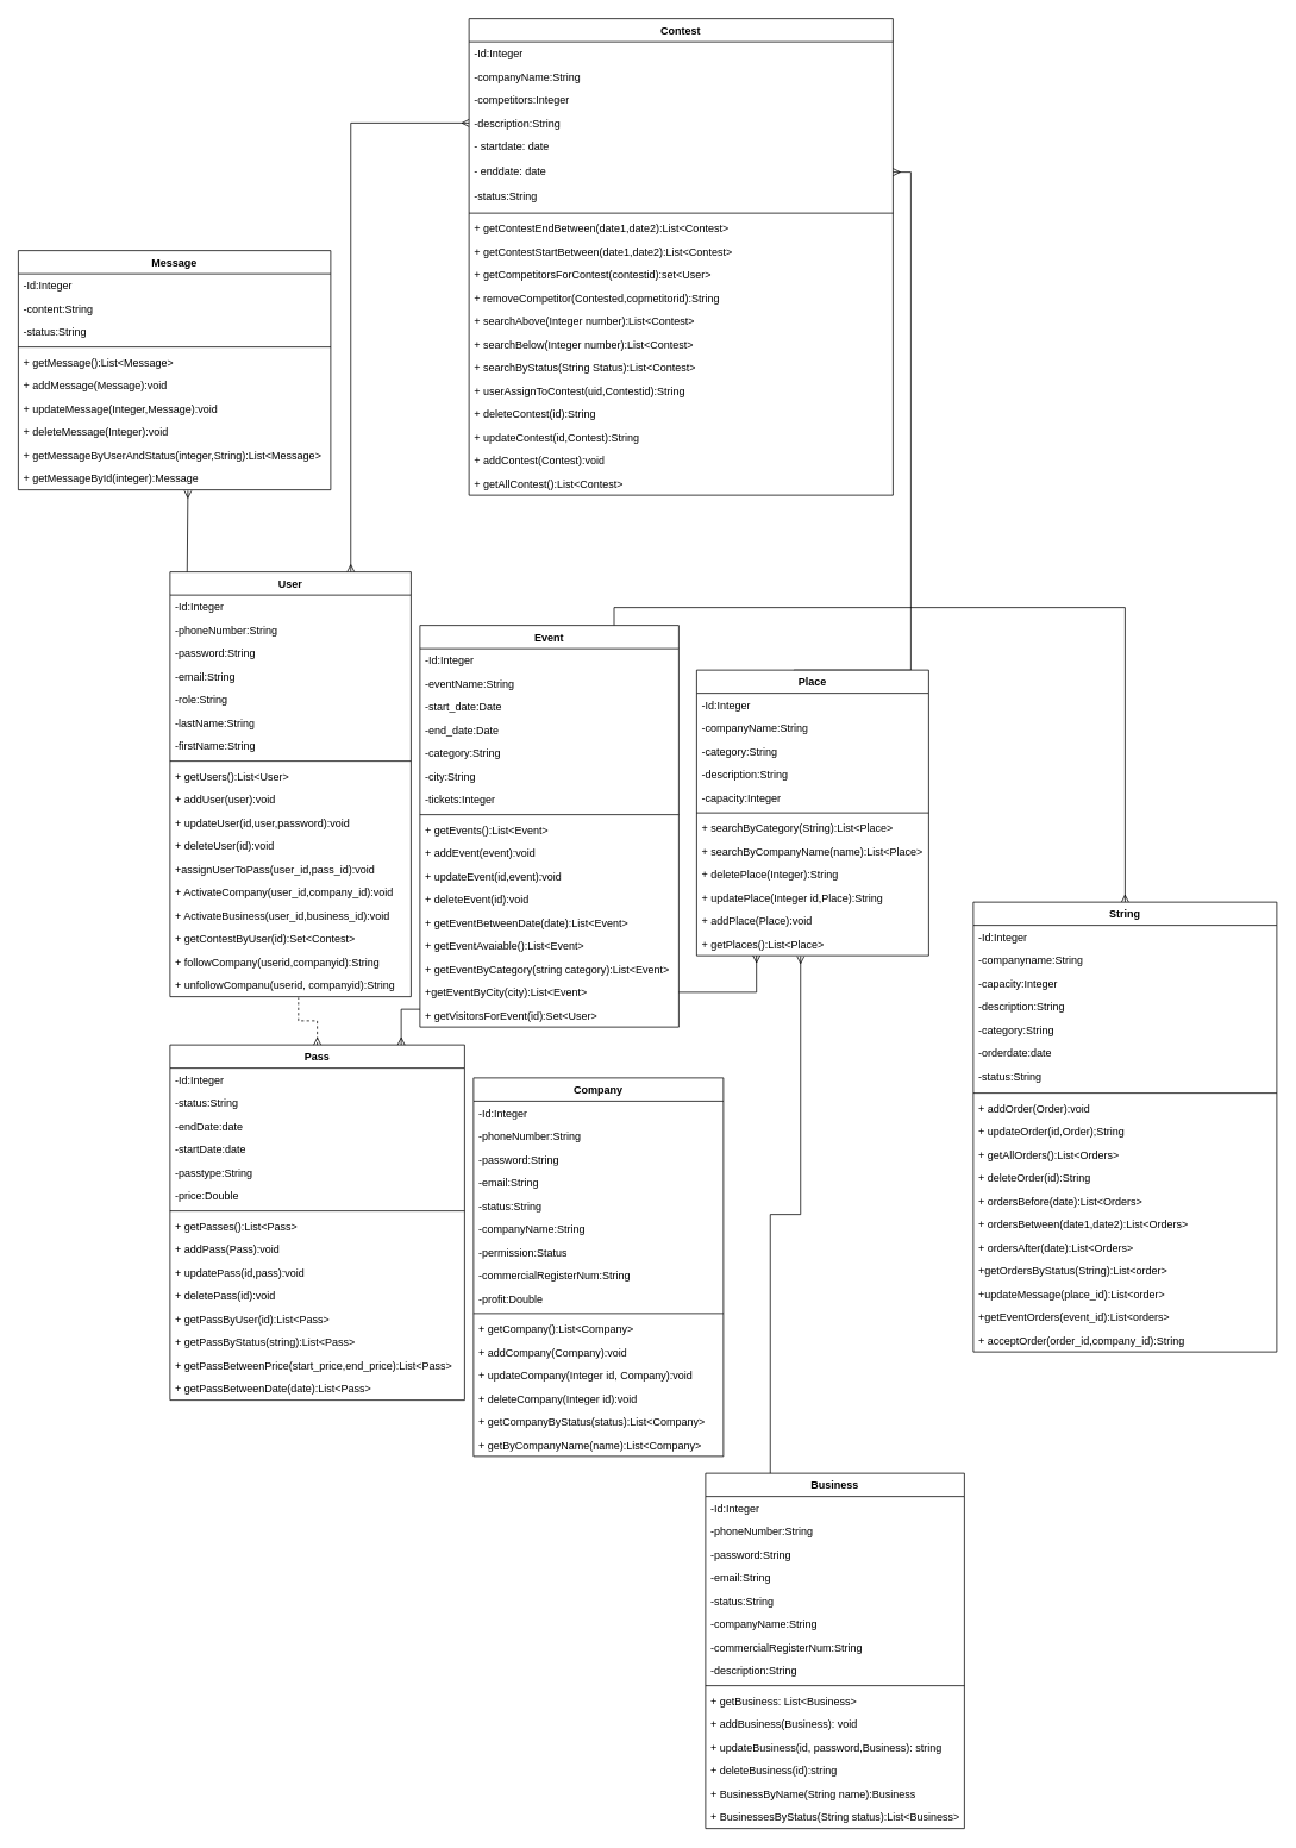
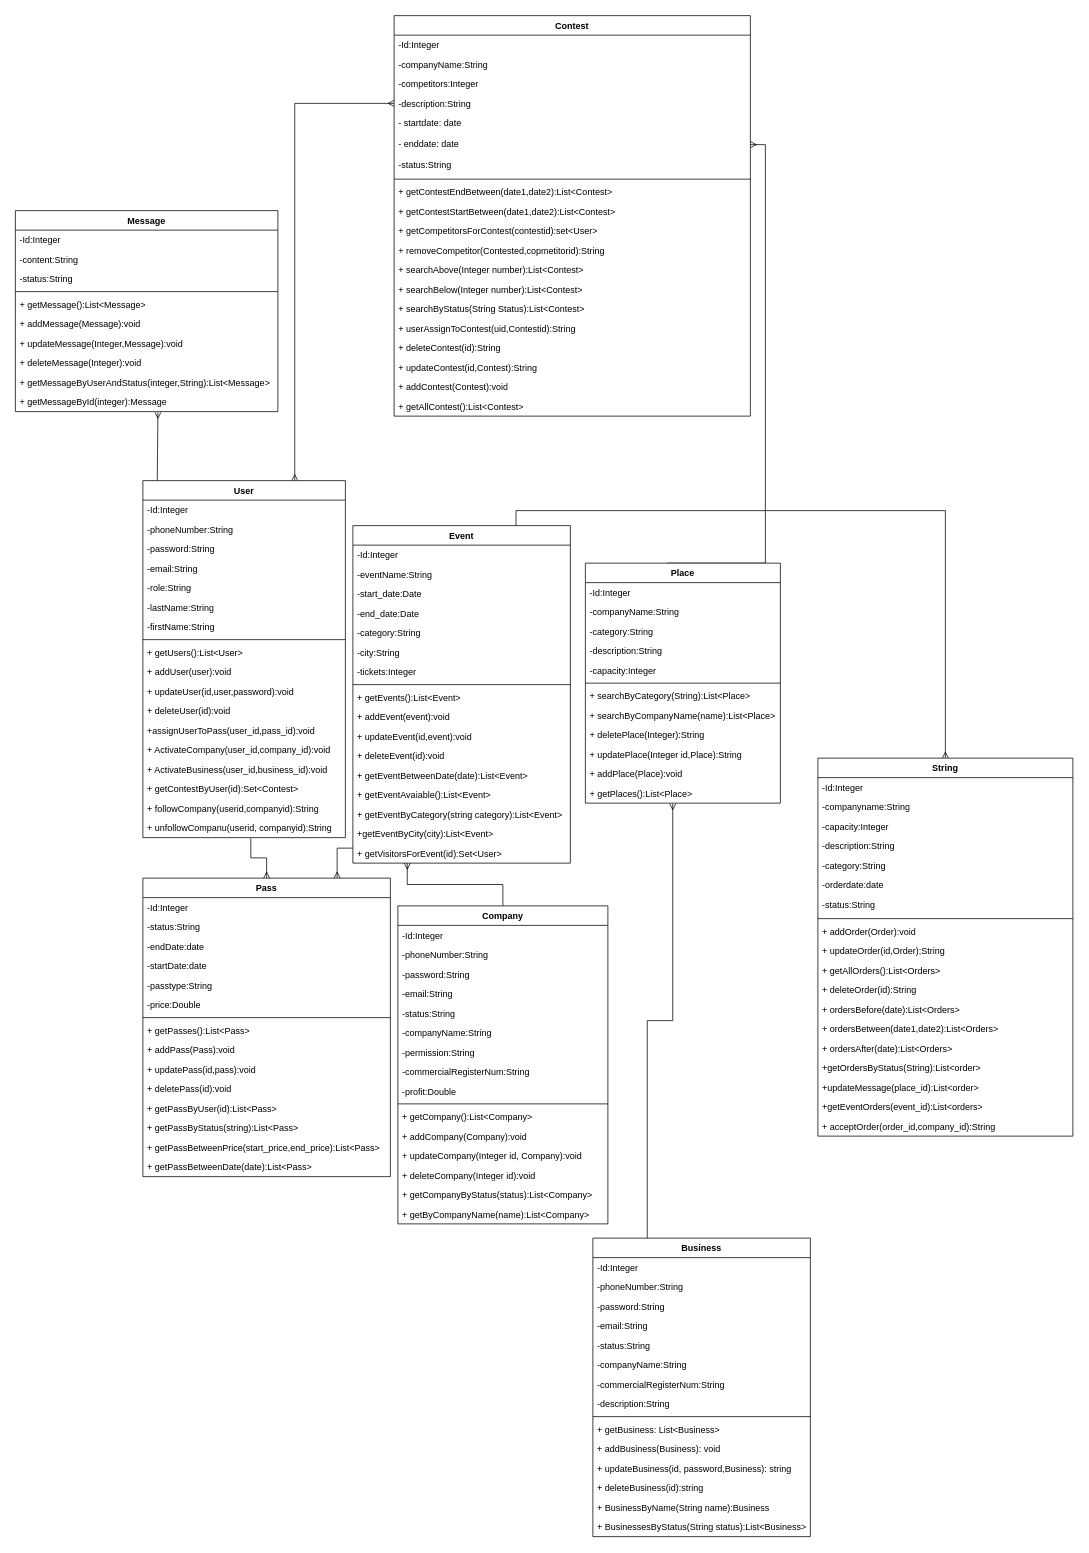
- <mxCell id="160" style="edgeStyle=orthogonalEdgeStyle;rounded=0;orthogonalLoop=1;jettySize=auto;html=1;exitX=1;exitY=0.5;exitDx=0;exitDy=0;entryX=0.258;entryY=0.994;entryDx=0;entryDy=0;entryPerimeter=0;endArrow=ERmany;endFill=0;" parent="1" source="39" target="54" edge="1"><mxGeometry relative="1" as="geometry" /></mxCell>
- <mxCell id="157" style="edgeStyle=orthogonalEdgeStyle;rounded=0;orthogonalLoop=1;jettySize=auto;html=1;exitX=0.5;exitY=0;exitDx=0;exitDy=0;entryX=0.533;entryY=1.038;entryDx=0;entryDy=0;entryPerimeter=0;endArrow=none;endFill=0;startArrow=ERmany;startFill=0;dashed=1;" parent="1" source="75" target="21" edge="1"><mxGeometry relative="1" as="geometry" /></mxCell>
+ <mxCell id="157" style="edgeStyle=orthogonalEdgeStyle;rounded=0;orthogonalLoop=1;jettySize=auto;html=1;exitX=0.5;exitY=0;exitDx=0;exitDy=0;entryX=0.533;entryY=1.038;entryDx=0;entryDy=0;entryPerimeter=0;endArrow=none;endFill=0;startArrow=ERmany;startFill=0;" parent="1" source="75" target="21" edge="1"><mxGeometry relative="1" as="geometry" /></mxCell>
+ <mxCell id="123" style="edgeStyle=orthogonalEdgeStyle;rounded=0;orthogonalLoop=1;jettySize=auto;html=1;exitX=0.5;exitY=0;exitDx=0;exitDy=0;entryX=0.25;entryY=1;entryDx=0;entryDy=0;endArrow=ERmany;endFill=0;" parent="1" source="124" target="23" edge="1"><mxGeometry relative="1" as="geometry"><mxPoint x="470" y="1160" as="targetPoint" /></mxGeometry></mxCell>
- <mxCell id="131" value="-permission:Status" style="text;strokeColor=none;fillColor=none;align=left;verticalAlign=top;spacingLeft=4;spacingRight=4;overflow=hidden;rotatable=0;points=[[0,0.5],[1,0.5]];portConstraint=eastwest;whiteSpace=wrap;html=1;" parent="124" vertex="1"><mxGeometry y="182" width="280" height="26" as="geometry" /></mxCell>
+ <mxCell id="131" value="-permission:String" style="text;strokeColor=none;fillColor=none;align=left;verticalAlign=top;spacingLeft=4;spacingRight=4;overflow=hidden;rotatable=0;points=[[0,0.5],[1,0.5]];portConstraint=eastwest;whiteSpace=wrap;html=1;" parent="124" vertex="1"><mxGeometry y="182" width="280" height="26" as="geometry" /></mxCell>
